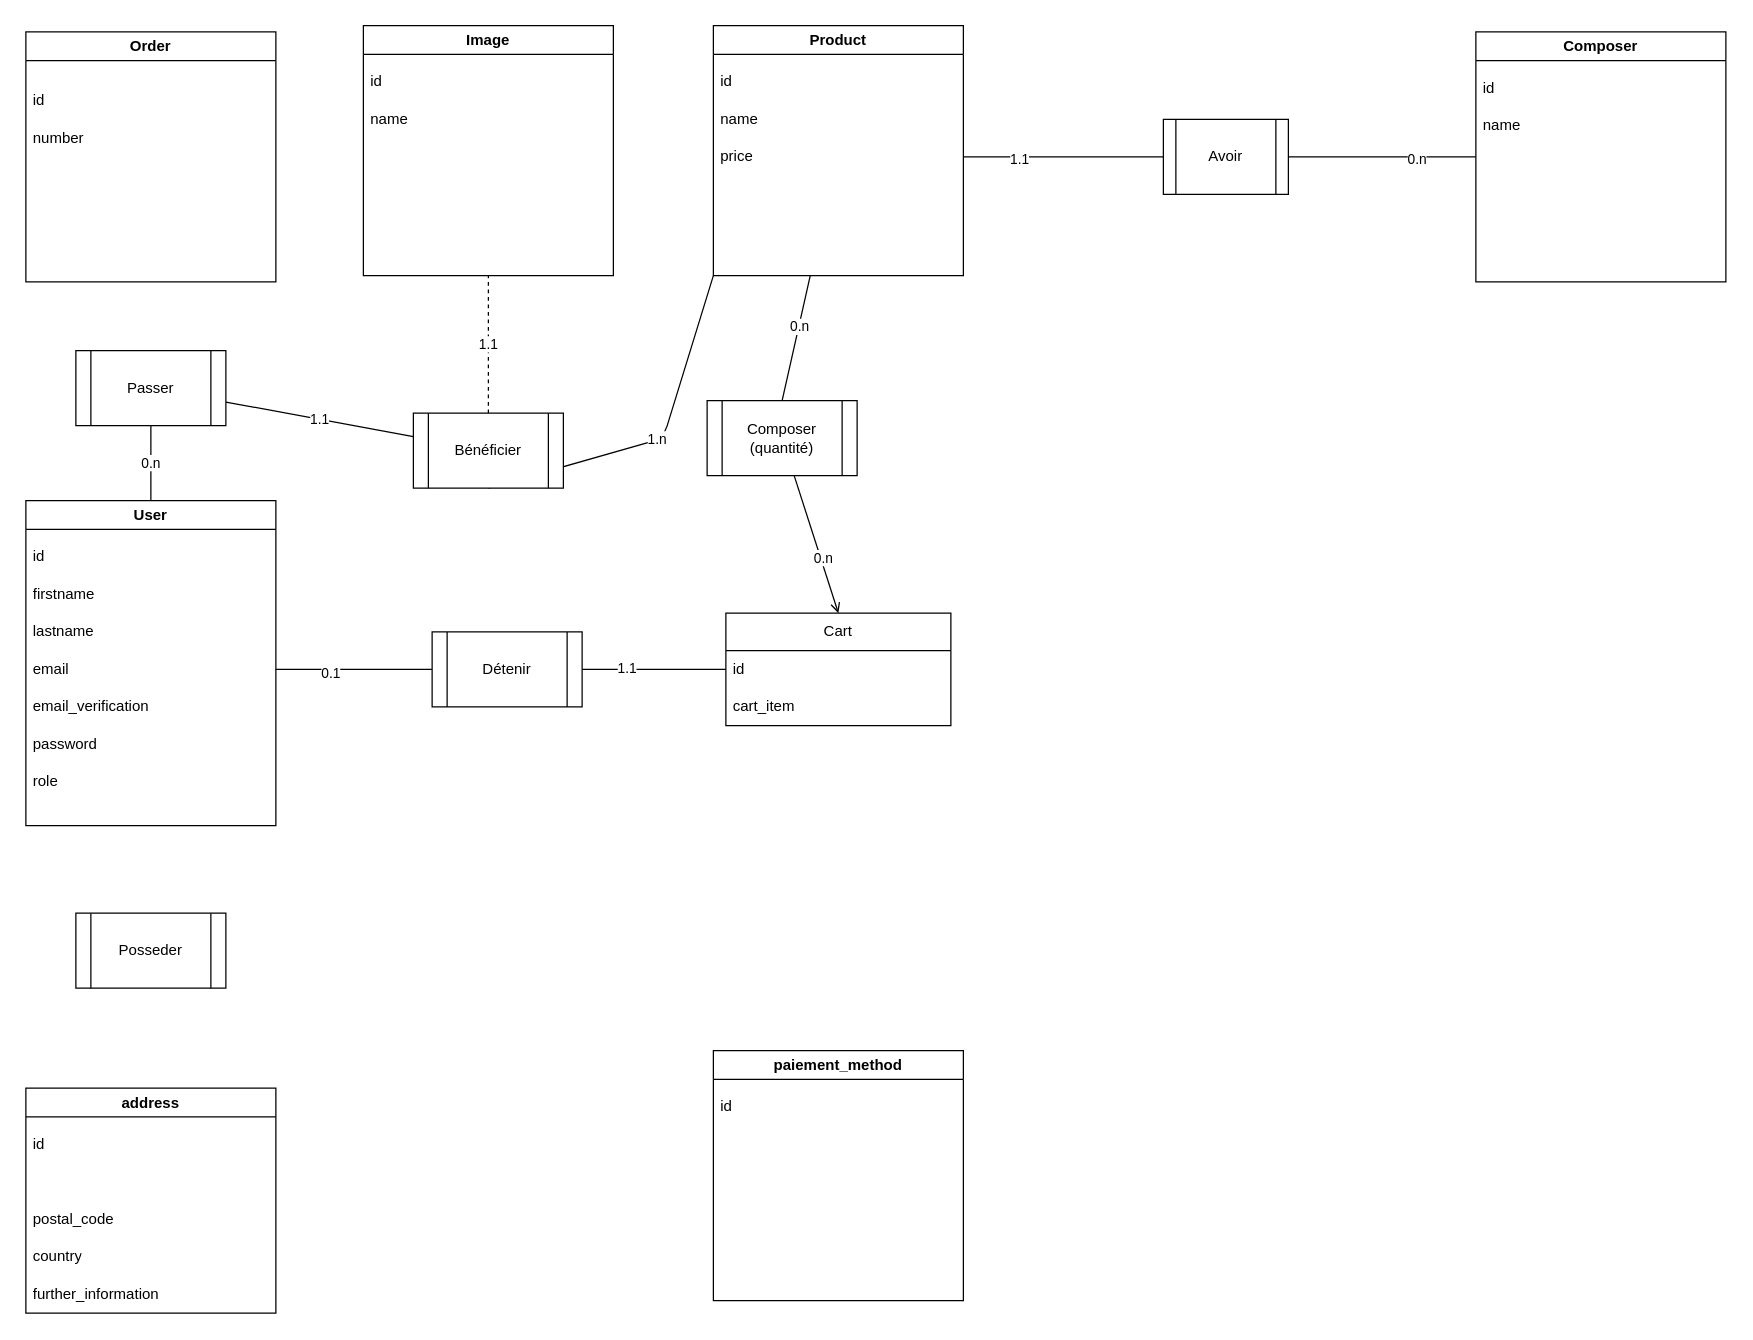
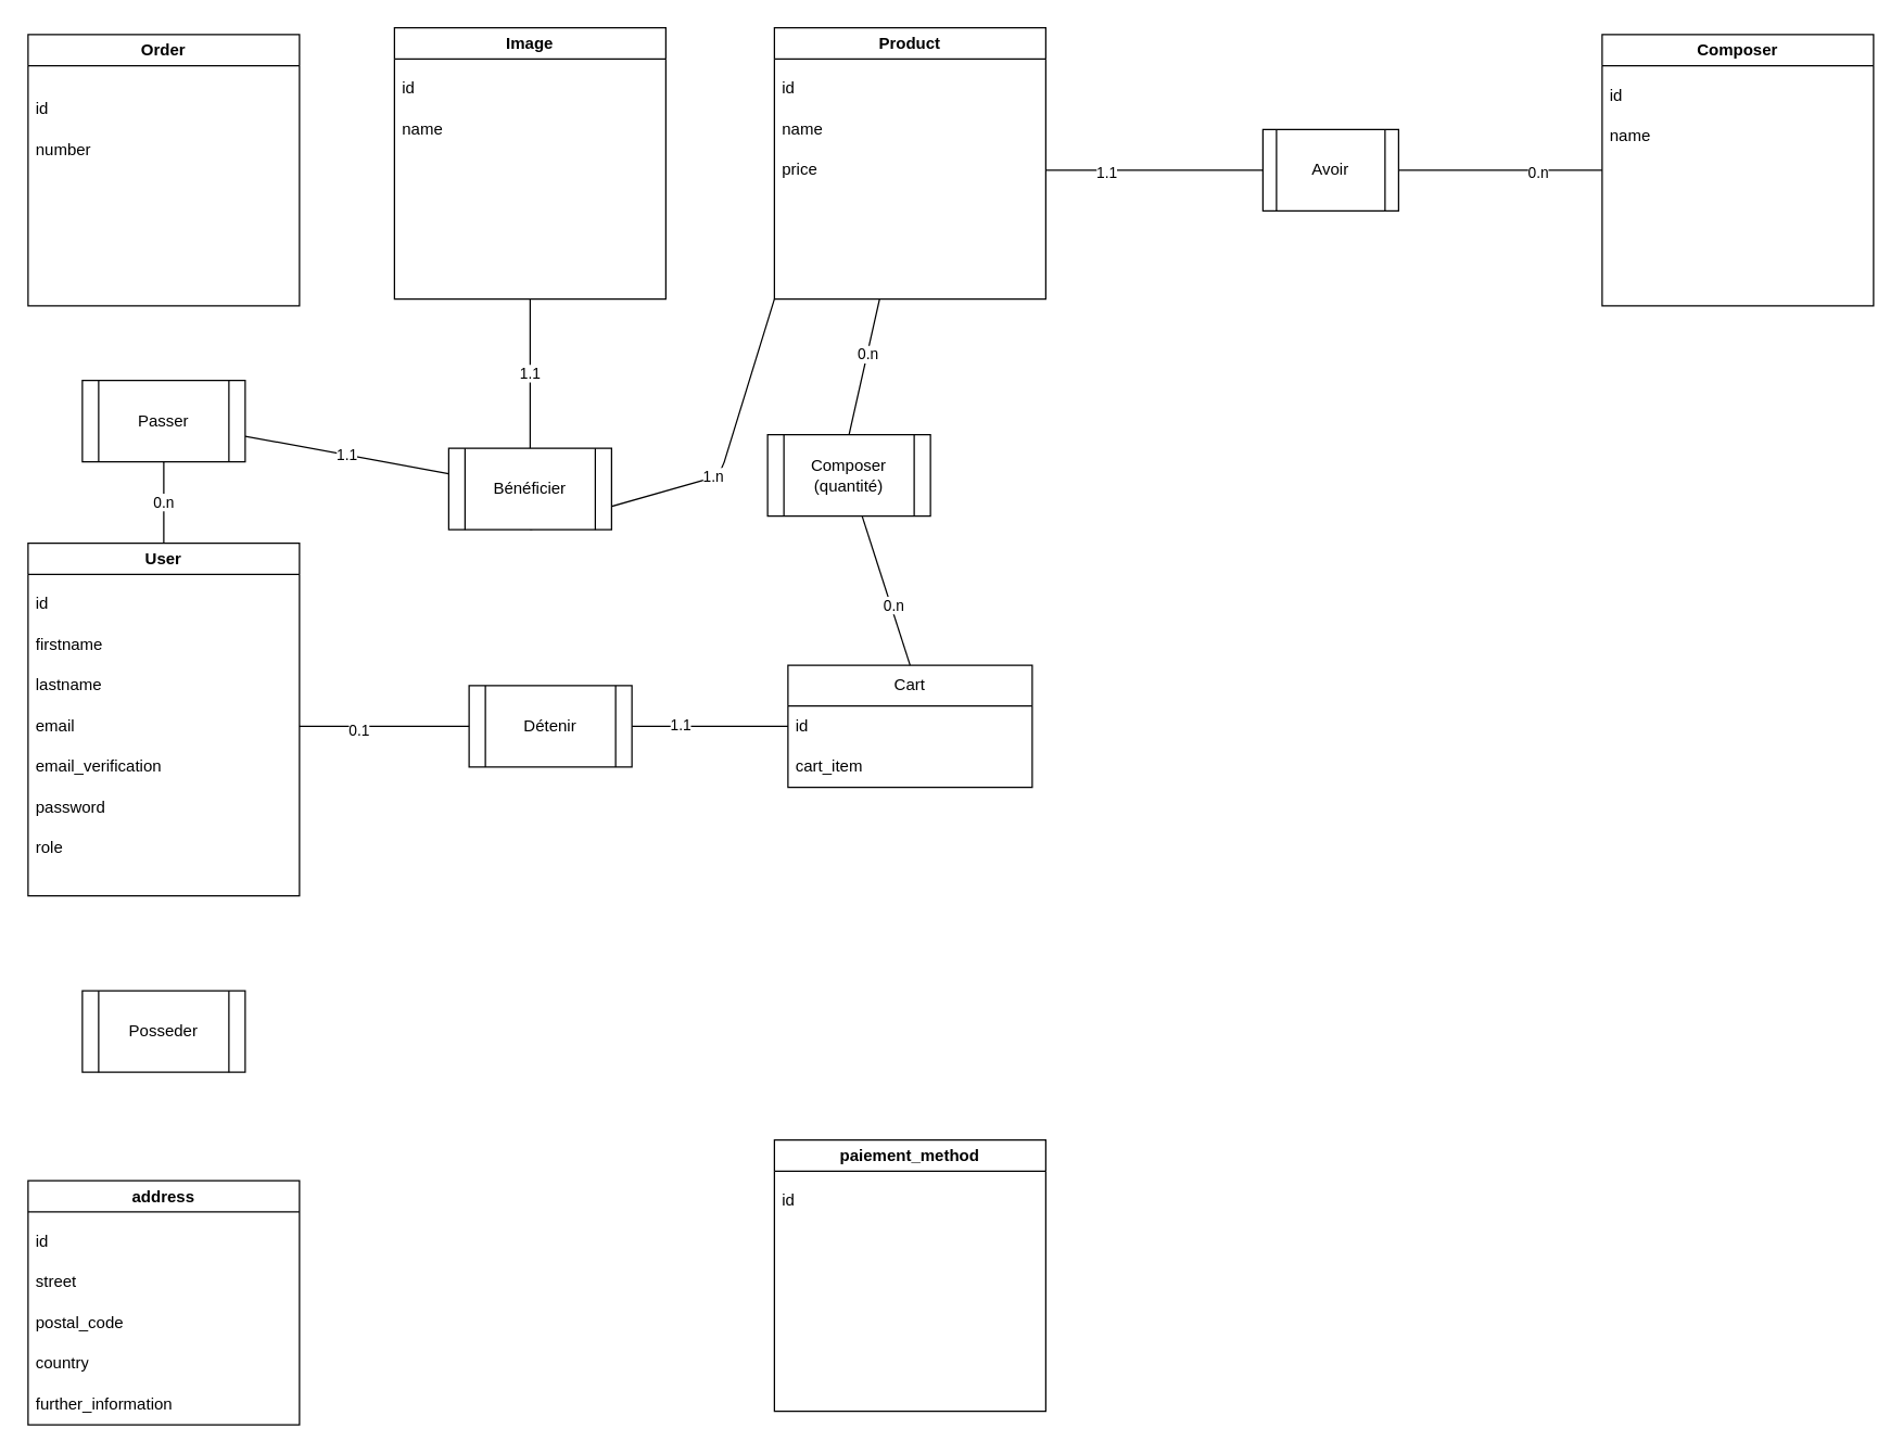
- <mxCell id="54" value="1.1" style="edgeStyle=none;html=1;exitX=0.5;exitY=0;exitDx=0;exitDy=0;entryX=0.5;entryY=1;entryDx=0;entryDy=0;endArrow=none;endFill=0;dashed=1;" edge="1" parent="1" source="55" target="34"><mxGeometry relative="1" as="geometry"><Array as="points"><mxPoint x="390" y="270" /></Array></mxGeometry></mxCell>
+ <mxCell id="54" value="1.1" style="edgeStyle=none;html=1;exitX=0.5;exitY=0;exitDx=0;exitDy=0;entryX=0.5;entryY=1;entryDx=0;entryDy=0;endArrow=none;endFill=0;" edge="1" parent="1" source="55" target="34"><mxGeometry relative="1" as="geometry"><Array as="points"><mxPoint x="390" y="270" /></Array></mxGeometry></mxCell>
- <mxCell id="43" style="edgeStyle=none;html=1;entryX=0.5;entryY=0;entryDx=0;entryDy=0;endArrow=open;endFill=0;" edge="1" parent="1" source="45" target="17"><mxGeometry relative="1" as="geometry" /></mxCell>
+ <mxCell id="43" style="edgeStyle=none;html=1;entryX=0.5;entryY=0;entryDx=0;entryDy=0;endArrow=none;endFill=0;" edge="1" parent="1" source="45" target="17"><mxGeometry relative="1" as="geometry" /></mxCell>
+ <mxCell id="30" value="street" style="text;strokeColor=none;fillColor=none;align=left;verticalAlign=middle;spacingLeft=4;spacingRight=4;overflow=hidden;points=[[0,0.5],[1,0.5]];portConstraint=eastwest;rotatable=0;whiteSpace=wrap;html=1;" parent="28" vertex="1"><mxGeometry y="60" width="200" height="30" as="geometry" /></mxCell>
